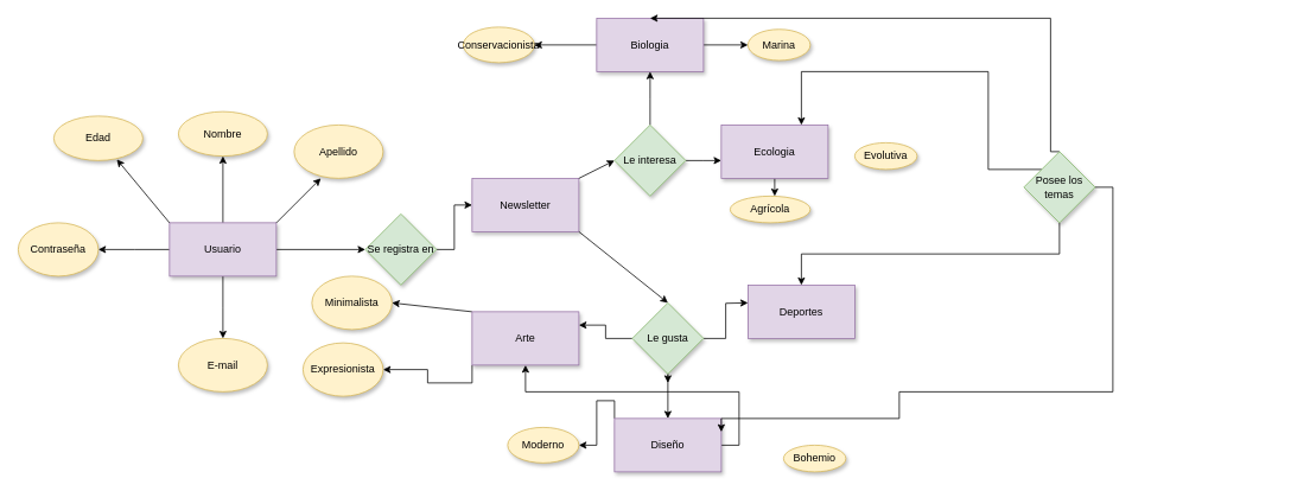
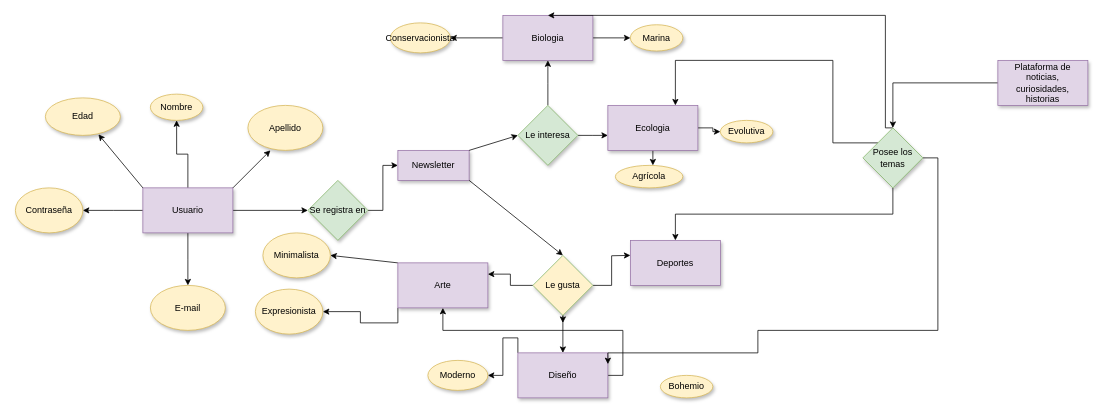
+ <mxCell id="54" value="Plataforma de noticias, curiosidades, historias" style="rounded=0;whiteSpace=wrap;html=1;shadow=1;glass=0;sketch=0;fillColor=#e1d5e7;strokeColor=#9673a6;" vertex="1" parent="1"><mxGeometry x="1330" y="80" width="120" height="60" as="geometry" /></mxCell>
- <mxCell id="10" value="Nombre" style="ellipse;whiteSpace=wrap;html=1;fillColor=#fff2cc;strokeColor=#d6b656;rounded=0;glass=0;shadow=1;" parent="1" vertex="1"><mxGeometry x="200" y="125" width="100" height="50" as="geometry" /></mxCell>
+ <mxCell id="10" value="Nombre" style="ellipse;whiteSpace=wrap;html=1;fillColor=#fff2cc;strokeColor=#d6b656;rounded=0;glass=0;shadow=1;" parent="1" vertex="1"><mxGeometry x="200" y="125" width="70" height="35" as="geometry" /></mxCell>
+ <mxCell id="53" style="edgeStyle=orthogonalEdgeStyle;rounded=0;orthogonalLoop=1;jettySize=auto;html=1;" edge="1" parent="1" source="54" target="52"><mxGeometry relative="1" as="geometry" /></mxCell>
+ <mxCell id="32" style="edgeStyle=orthogonalEdgeStyle;rounded=0;orthogonalLoop=1;jettySize=auto;html=1;exitX=1;exitY=0.5;exitDx=0;exitDy=0;" parent="1" source="33" target="42" edge="1"><mxGeometry relative="1" as="geometry"><mxPoint x="960" y="170" as="targetPoint" /></mxGeometry></mxCell>
- <mxCell id="9" value="Newsletter" style="rounded=0;whiteSpace=wrap;html=1;fillColor=#e1d5e7;strokeColor=#9673a6;glass=0;shadow=1;" parent="1" vertex="1"><mxGeometry x="530" y="200" width="120" height="60" as="geometry" /></mxCell>
+ <mxCell id="9" value="Newsletter" style="rounded=0;whiteSpace=wrap;html=1;fillColor=#e1d5e7;strokeColor=#9673a6;glass=0;shadow=1;" parent="1" vertex="1"><mxGeometry x="530" y="200" width="95" height="40" as="geometry" /></mxCell>
- <mxCell id="26" value="Le gusta" style="rhombus;whiteSpace=wrap;html=1;rounded=0;shadow=1;glass=0;sketch=0;fillColor=#d5e8d4;strokeColor=#82b366;" parent="1" vertex="1"><mxGeometry x="710" y="340" width="80" height="80" as="geometry" /></mxCell>
+ <mxCell id="26" value="Le gusta" style="rhombus;whiteSpace=wrap;html=1;rounded=0;shadow=1;glass=0;sketch=0;fillColor=#fff2cc;strokeColor=#82b366;" parent="1" vertex="1"><mxGeometry x="710" y="340" width="80" height="80" as="geometry" /></mxCell>
